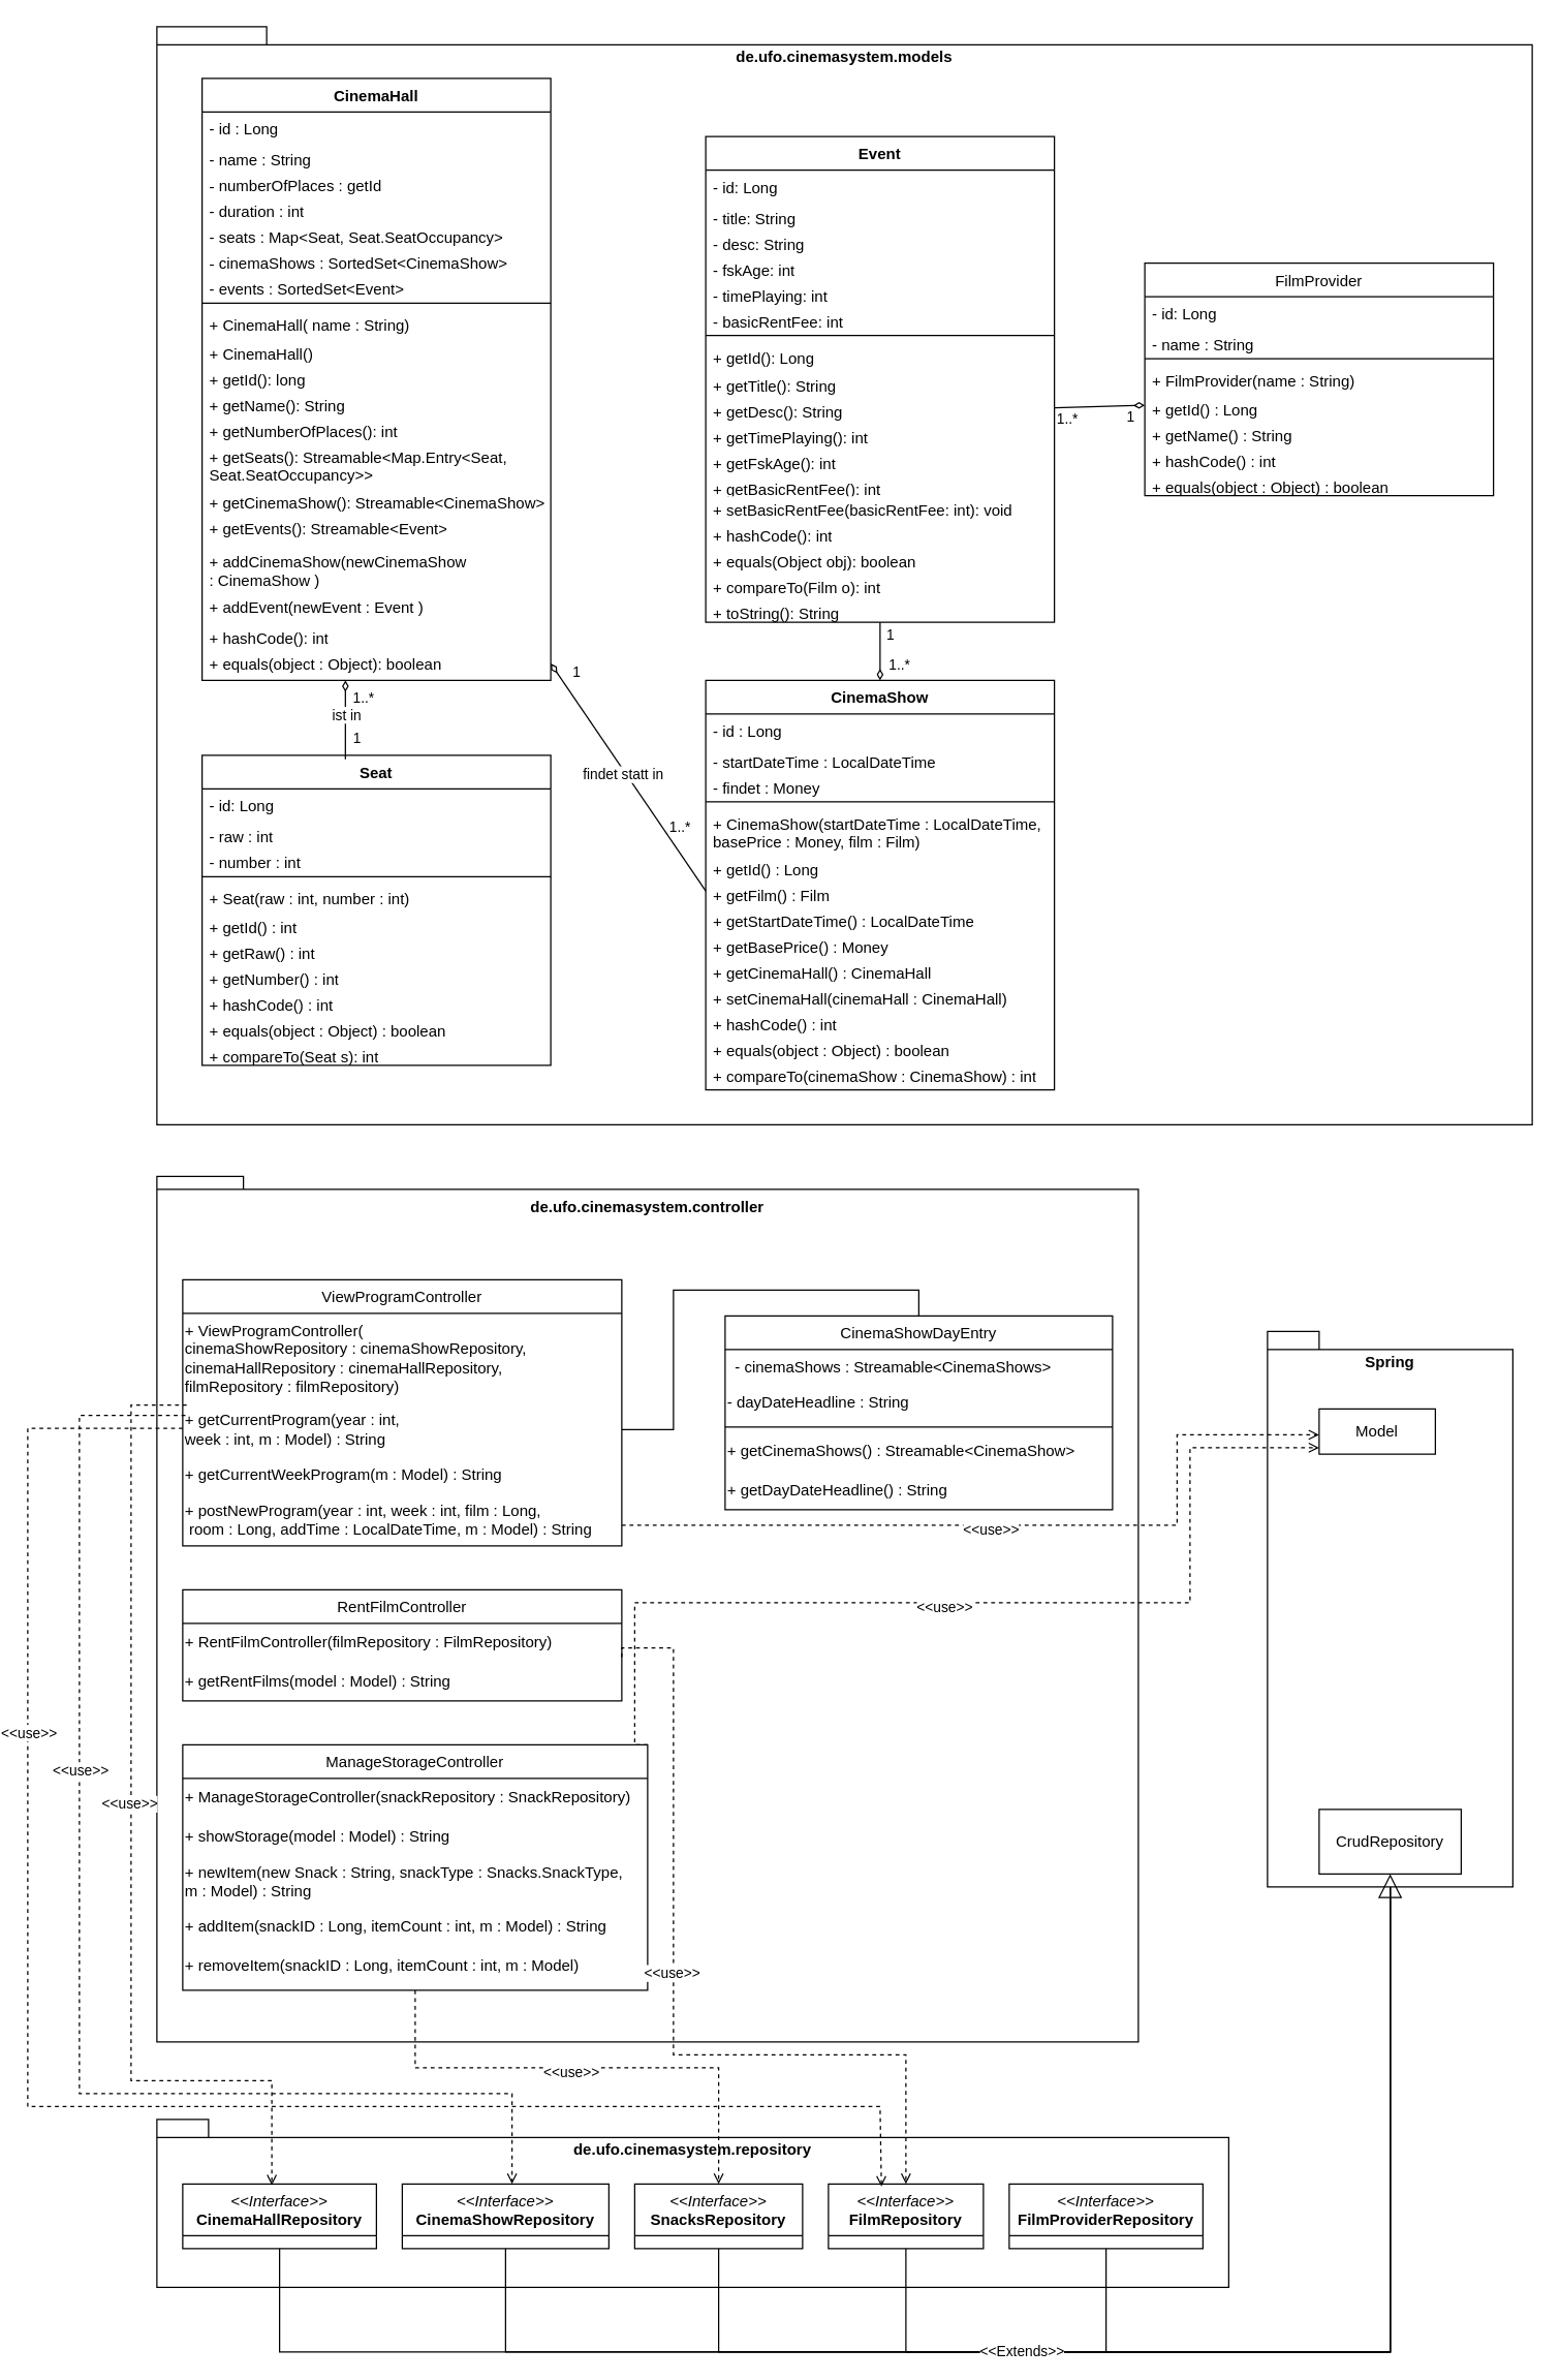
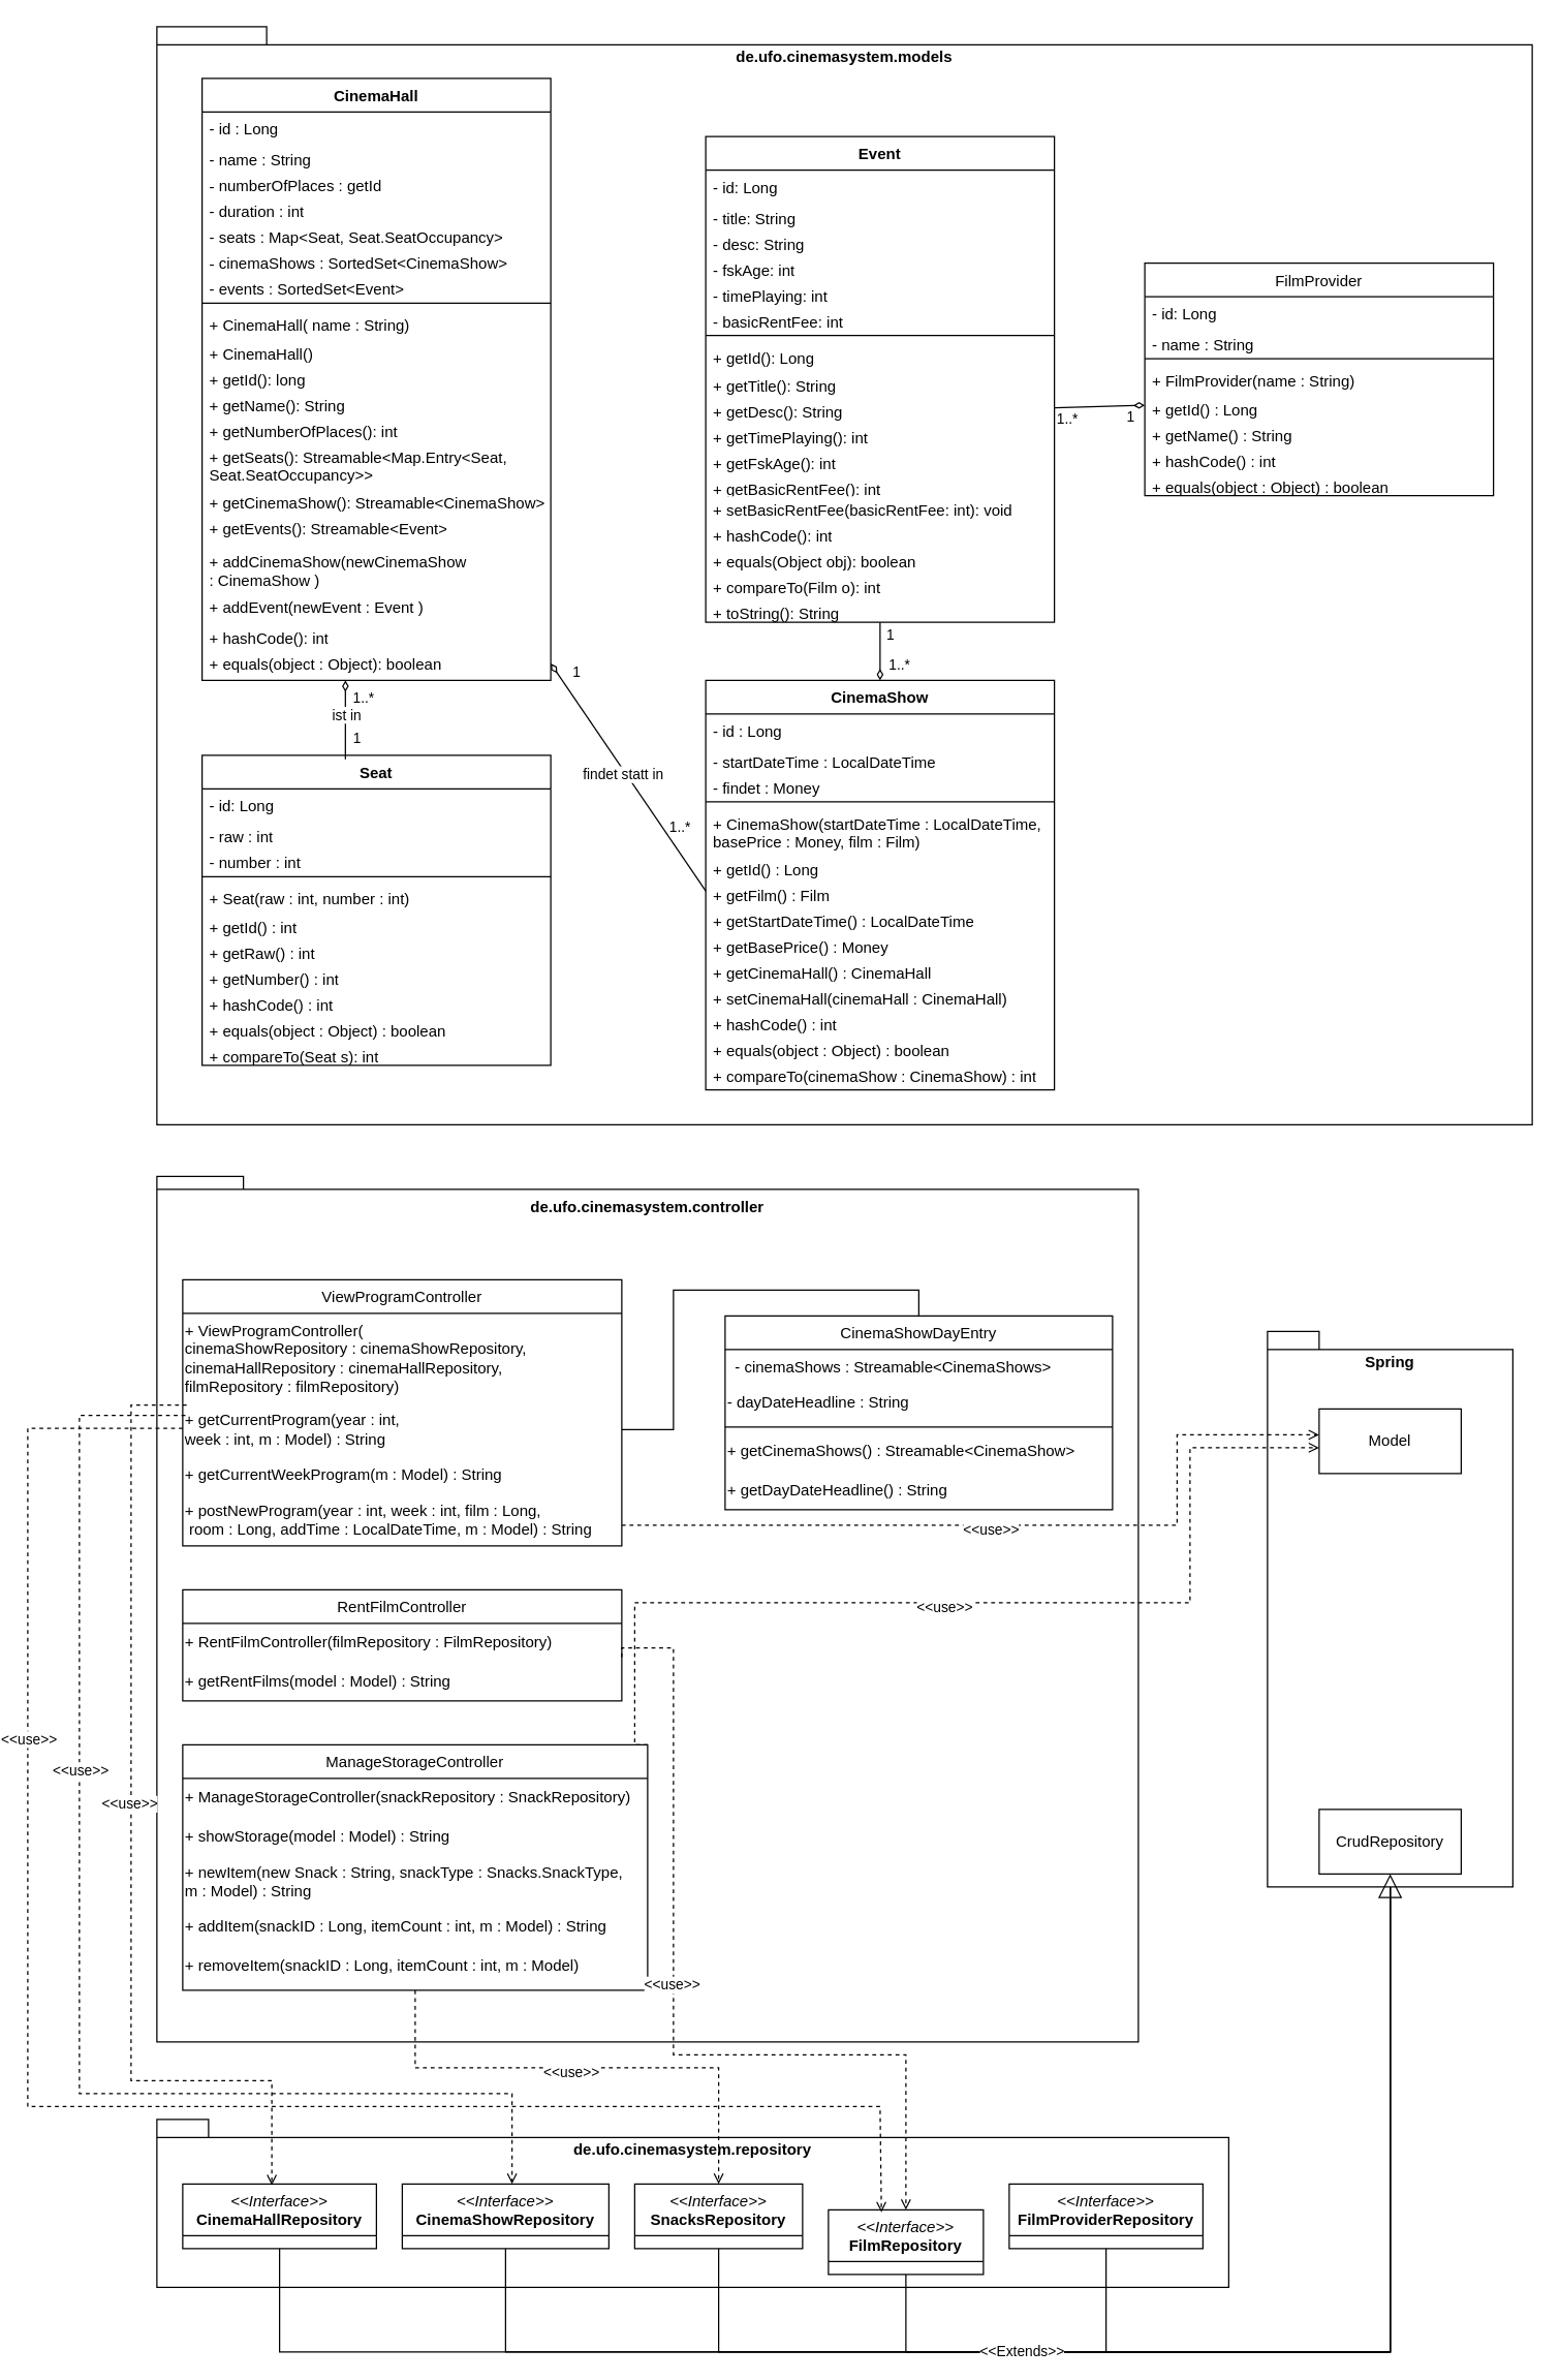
- <mxCell id="138" value="Model" style="html=1;whiteSpace=wrap;" vertex="1" parent="1"><mxGeometry x="1020" y="1090" width="90" height="35" as="geometry" /></mxCell>
+ <mxCell id="138" value="Model" style="html=1;whiteSpace=wrap;" vertex="1" parent="1"><mxGeometry x="1020" y="1090" width="110" height="50" as="geometry" /></mxCell>
- <mxCell id="123" value="&lt;span style=&quot;font-weight: normal;&quot;&gt;&lt;i&gt;&amp;lt;&amp;lt;Interface&amp;gt;&amp;gt;&lt;/i&gt;&lt;/span&gt;&lt;div&gt;FilmRepository&lt;/div&gt;" style="swimlane;fontStyle=1;align=center;verticalAlign=top;childLayout=stackLayout;horizontal=1;startSize=40;horizontalStack=0;resizeParent=1;resizeParentMax=0;resizeLast=0;collapsible=1;marginBottom=0;whiteSpace=wrap;html=1;" vertex="1" parent="1"><mxGeometry x="640" y="1690" width="120" height="50" as="geometry"><mxRectangle x="430" y="1880" width="160" height="40" as="alternateBounds" /></mxGeometry></mxCell>
+ <mxCell id="123" value="&lt;span style=&quot;font-weight: normal;&quot;&gt;&lt;i&gt;&amp;lt;&amp;lt;Interface&amp;gt;&amp;gt;&lt;/i&gt;&lt;/span&gt;&lt;div&gt;FilmRepository&lt;/div&gt;" style="swimlane;fontStyle=1;align=center;verticalAlign=top;childLayout=stackLayout;horizontal=1;startSize=40;horizontalStack=0;resizeParent=1;resizeParentMax=0;resizeLast=0;collapsible=1;marginBottom=0;whiteSpace=wrap;html=1;" vertex="1" parent="1"><mxGeometry x="640" y="1710" width="120" height="50" as="geometry"><mxRectangle x="430" y="1880" width="160" height="40" as="alternateBounds" /></mxGeometry></mxCell>
